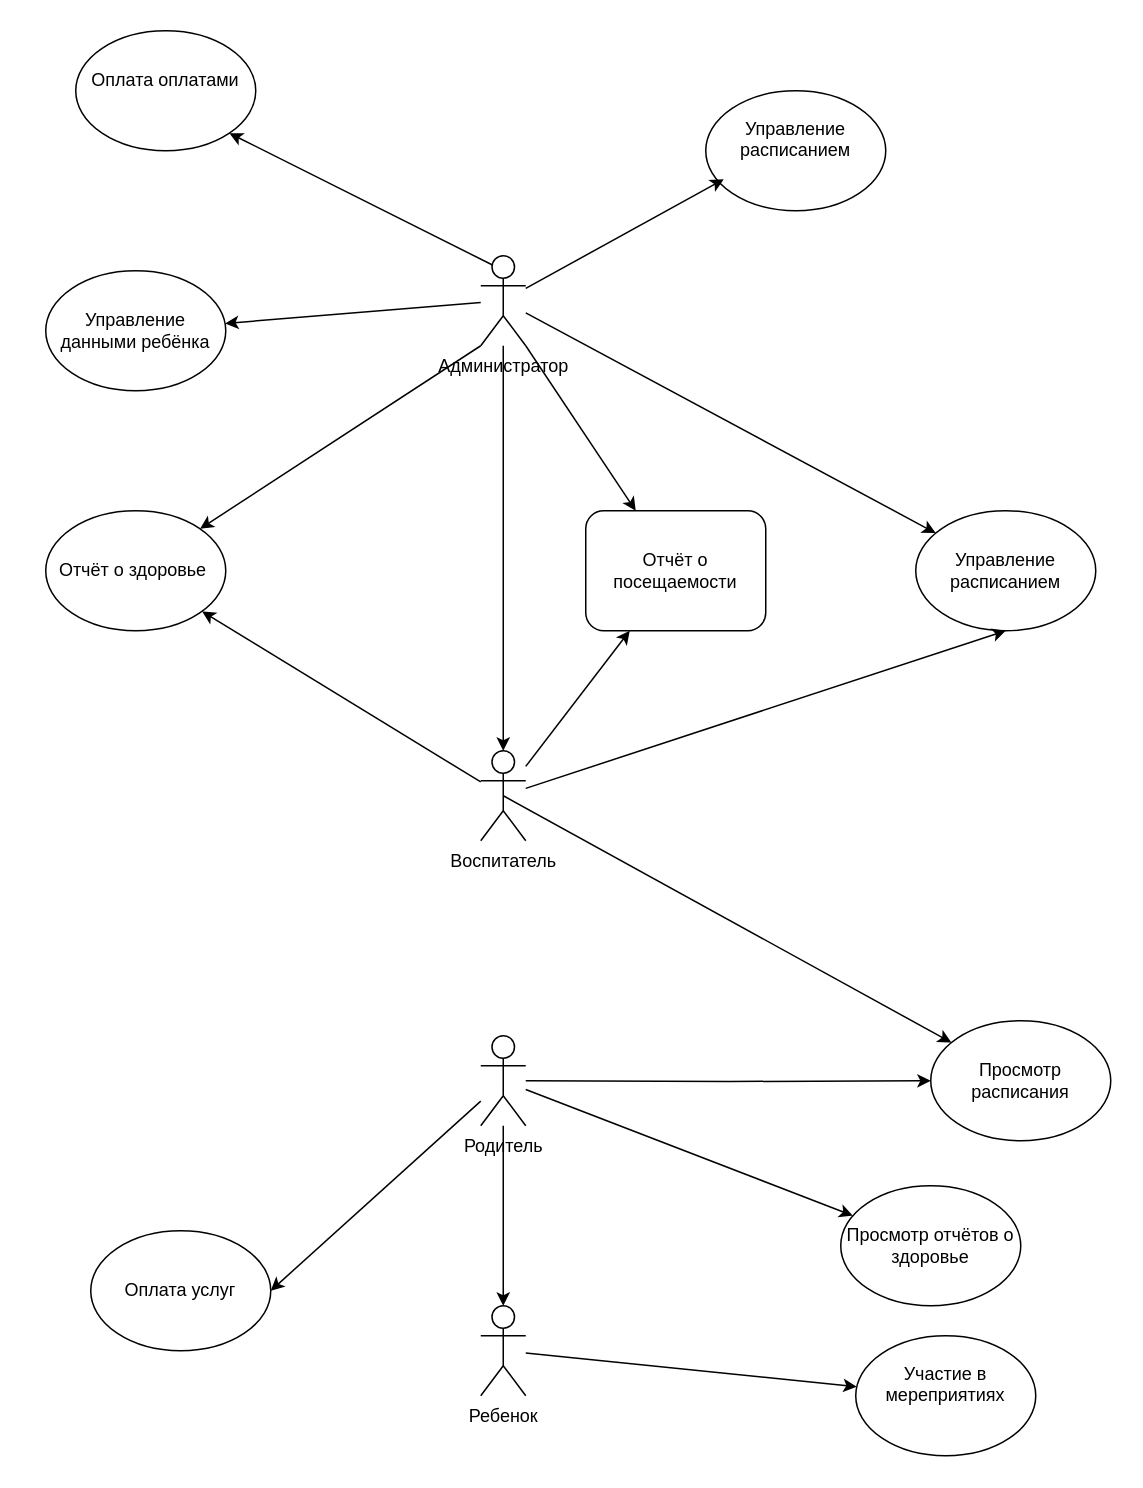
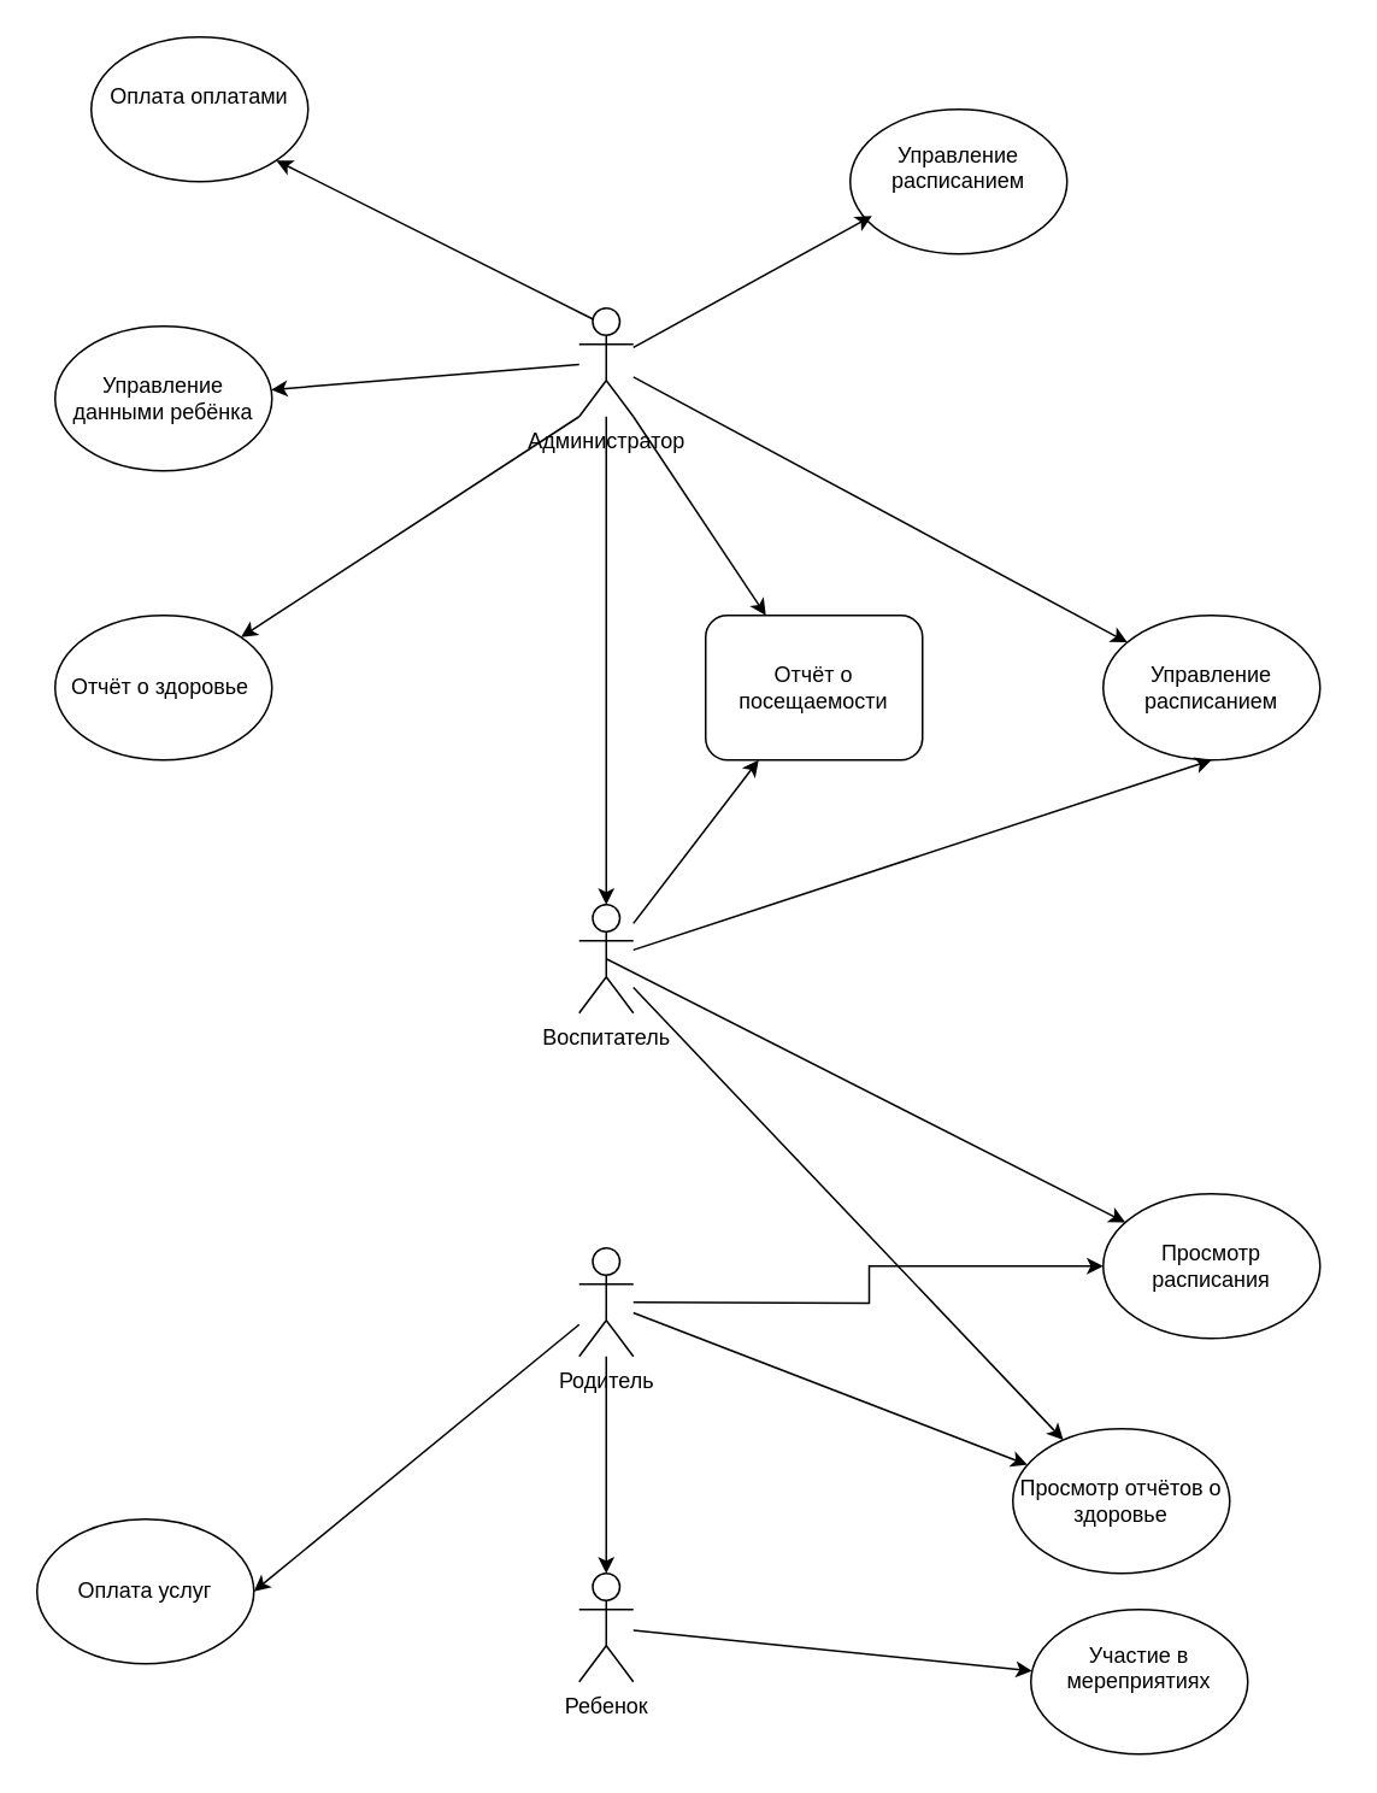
- <mxCell id="15" value="" style="endArrow=classic;html=1;rounded=0;" edge="1" parent="1" source="2" target="14"><mxGeometry width="50" height="50" relative="1" as="geometry"><mxPoint x="320" y="520" as="sourcePoint" /><mxPoint x="400" y="400" as="targetPoint" /></mxGeometry></mxCell>
+ <mxCell id="15" value="" style="endArrow=classic;html=1;rounded=0;" edge="1" parent="1" source="2" target="5"><mxGeometry width="50" height="50" relative="1" as="geometry"><mxPoint x="320" y="520" as="sourcePoint" /><mxPoint x="400" y="400" as="targetPoint" /></mxGeometry></mxCell>
- <mxCell id="4" value="Просмотр расписания" style="ellipse;whiteSpace=wrap;html=1;" vertex="1" parent="1"><mxGeometry x="620" y="680" width="120" height="80" as="geometry" /></mxCell>
+ <mxCell id="4" value="Просмотр расписания" style="ellipse;whiteSpace=wrap;html=1;" vertex="1" parent="1"><mxGeometry x="610" y="660" width="120" height="80" as="geometry" /></mxCell>
- <mxCell id="3" value="Оплата услуг" style="ellipse;whiteSpace=wrap;html=1;" vertex="1" parent="1"><mxGeometry x="60" y="820" width="120" height="80" as="geometry" /></mxCell>
+ <mxCell id="3" value="Оплата услуг" style="ellipse;whiteSpace=wrap;html=1;" vertex="1" parent="1"><mxGeometry x="20" y="840" width="120" height="80" as="geometry" /></mxCell>
